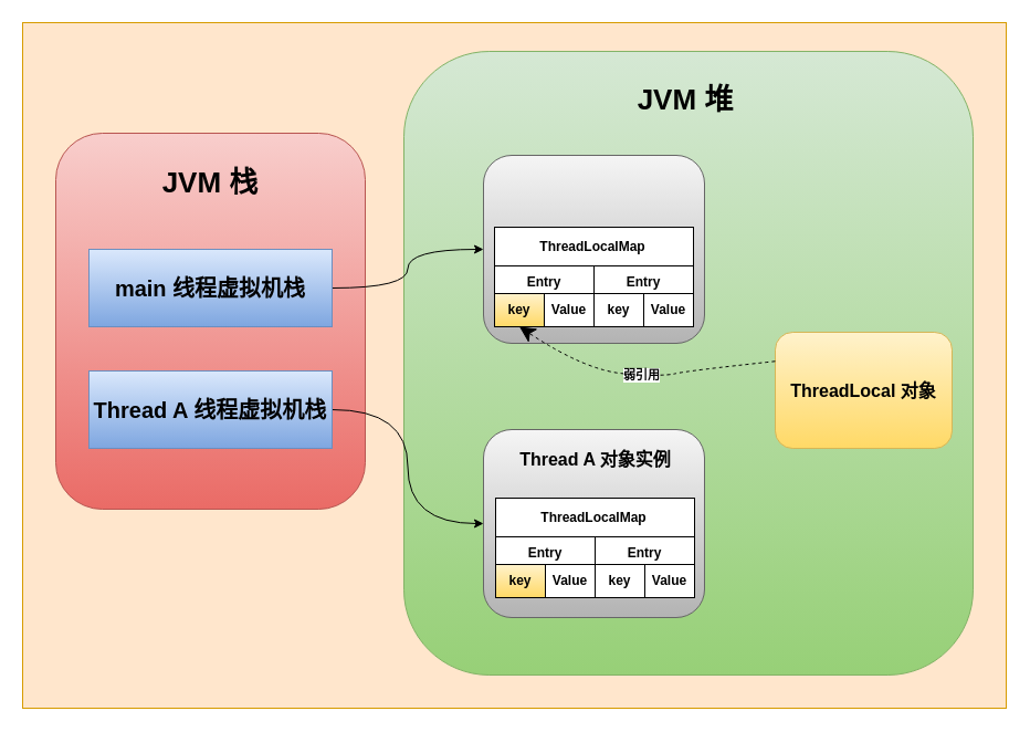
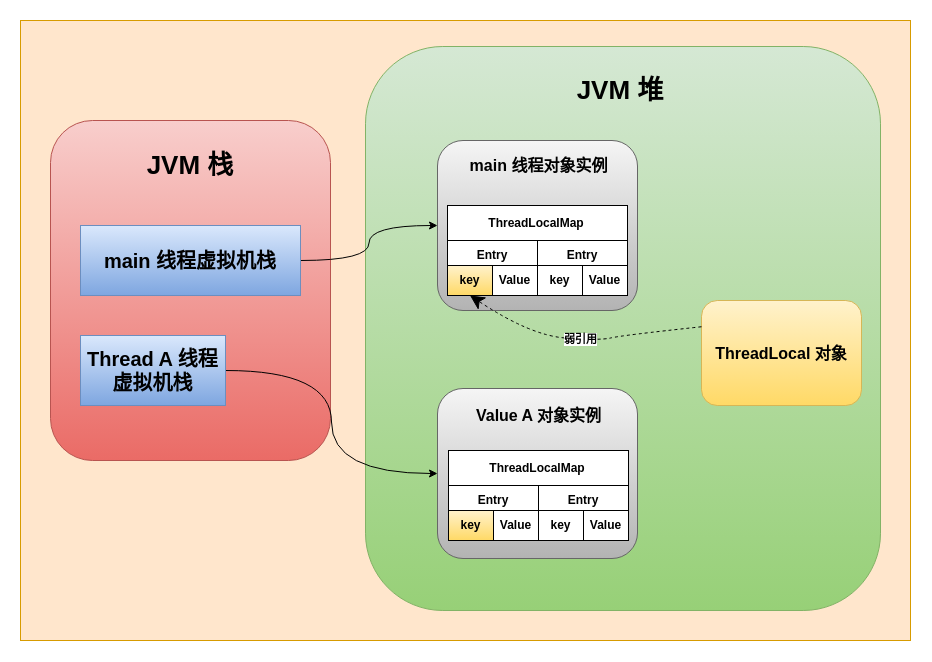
+ <mxCell id="13" value="&lt;font style=&quot;font-size: 16px&quot;&gt;main 线程对象实例&lt;/font&gt;" style="text;html=1;strokeColor=none;fillColor=none;align=center;verticalAlign=middle;whiteSpace=wrap;rounded=0;fontStyle=1" vertex="1" parent="1"><mxGeometry x="463.5" y="155" width="149" height="20" as="geometry" /></mxCell>
- <mxCell id="18" value="&lt;span style=&quot;white-space: normal&quot;&gt;&lt;font style=&quot;font-size: 20px&quot;&gt;Thread A 线程虚拟机栈&lt;/font&gt;&lt;/span&gt;" style="rounded=0;whiteSpace=wrap;html=1;fontStyle=1;gradientColor=#7ea6e0;fillColor=#dae8fc;strokeColor=#6c8ebf;" vertex="1" parent="1"><mxGeometry x="80" y="335" width="220" height="70" as="geometry" /></mxCell>
+ <mxCell id="18" value="&lt;span style=&quot;white-space: normal&quot;&gt;&lt;font style=&quot;font-size: 20px&quot;&gt;Thread A 线程虚拟机栈&lt;/font&gt;&lt;/span&gt;" style="rounded=0;whiteSpace=wrap;html=1;fontStyle=1;gradientColor=#7ea6e0;fillColor=#dae8fc;strokeColor=#6c8ebf;" vertex="1" parent="1"><mxGeometry x="80" y="335" width="145" height="70" as="geometry" /></mxCell>
- <mxCell id="28" value="&lt;font style=&quot;font-size: 16px&quot;&gt;Thread A 对象实例&lt;/font&gt;" style="text;html=1;strokeColor=none;fillColor=none;align=center;verticalAlign=middle;whiteSpace=wrap;rounded=0;fontStyle=1" vertex="1" parent="1"><mxGeometry x="463.5" y="405" width="149" height="20" as="geometry" /></mxCell>
+ <mxCell id="28" value="&lt;font style=&quot;font-size: 16px&quot;&gt;Value A 对象实例&lt;/font&gt;" style="text;html=1;strokeColor=none;fillColor=none;align=center;verticalAlign=middle;whiteSpace=wrap;rounded=0;fontStyle=1" vertex="1" parent="1"><mxGeometry x="463.5" y="405" width="149" height="20" as="geometry" /></mxCell>
